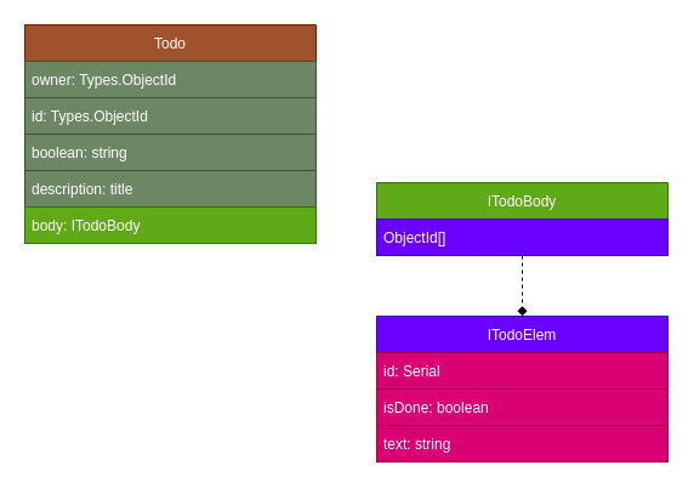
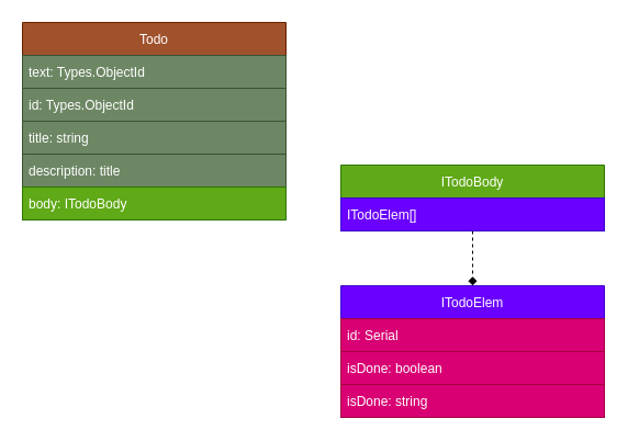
- <mxCell id="3" value="owner: Types.ObjectId" style="text;strokeColor=#3A5431;fillColor=#6d8764;align=left;verticalAlign=middle;spacingLeft=4;spacingRight=4;overflow=hidden;points=[[0,0.5],[1,0.5]];portConstraint=eastwest;rotatable=0;fontColor=#ffffff;" parent="2" vertex="1"><mxGeometry y="30" width="240" height="30" as="geometry" /></mxCell>
+ <mxCell id="3" value="text: Types.ObjectId" style="text;strokeColor=#3A5431;fillColor=#6d8764;align=left;verticalAlign=middle;spacingLeft=4;spacingRight=4;overflow=hidden;points=[[0,0.5],[1,0.5]];portConstraint=eastwest;rotatable=0;fontColor=#ffffff;" parent="2" vertex="1"><mxGeometry y="30" width="240" height="30" as="geometry" /></mxCell>
- <mxCell id="5" value="boolean: string" style="text;strokeColor=#3A5431;fillColor=#6d8764;align=left;verticalAlign=middle;spacingLeft=4;spacingRight=4;overflow=hidden;points=[[0,0.5],[1,0.5]];portConstraint=eastwest;rotatable=0;fontColor=#ffffff;" parent="2" vertex="1"><mxGeometry y="90" width="240" height="30" as="geometry" /></mxCell>
+ <mxCell id="5" value="title: string" style="text;strokeColor=#3A5431;fillColor=#6d8764;align=left;verticalAlign=middle;spacingLeft=4;spacingRight=4;overflow=hidden;points=[[0,0.5],[1,0.5]];portConstraint=eastwest;rotatable=0;fontColor=#ffffff;" parent="2" vertex="1"><mxGeometry y="90" width="240" height="30" as="geometry" /></mxCell>
- <mxCell id="10" value="ObjectId[]" style="text;strokeColor=#3700CC;fillColor=#6a00ff;align=left;verticalAlign=middle;spacingLeft=4;spacingRight=4;overflow=hidden;points=[[0,0.5],[1,0.5]];portConstraint=eastwest;rotatable=0;fontColor=#ffffff;" parent="9" vertex="1"><mxGeometry y="30" width="240" height="30" as="geometry" /></mxCell>
+ <mxCell id="10" value="ITodoElem[]" style="text;strokeColor=#3700CC;fillColor=#6a00ff;align=left;verticalAlign=middle;spacingLeft=4;spacingRight=4;overflow=hidden;points=[[0,0.5],[1,0.5]];portConstraint=eastwest;rotatable=0;fontColor=#ffffff;" parent="9" vertex="1"><mxGeometry y="30" width="240" height="30" as="geometry" /></mxCell>
- <mxCell id="14" value="text: string" style="text;strokeColor=#A50040;fillColor=#d80073;align=left;verticalAlign=middle;spacingLeft=4;spacingRight=4;overflow=hidden;points=[[0,0.5],[1,0.5]];portConstraint=eastwest;rotatable=0;fontColor=#ffffff;" parent="11" vertex="1"><mxGeometry y="90" width="240" height="30" as="geometry" /></mxCell>
+ <mxCell id="14" value="isDone: string" style="text;strokeColor=#A50040;fillColor=#d80073;align=left;verticalAlign=middle;spacingLeft=4;spacingRight=4;overflow=hidden;points=[[0,0.5],[1,0.5]];portConstraint=eastwest;rotatable=0;fontColor=#ffffff;" parent="11" vertex="1"><mxGeometry y="90" width="240" height="30" as="geometry" /></mxCell>
